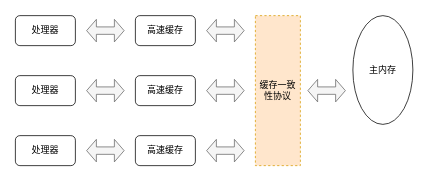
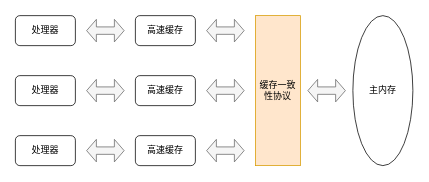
- <mxCell id="9" value="主内存" style="ellipse;whiteSpace=wrap;html=1;" vertex="1" parent="1"><mxGeometry x="470" y="20" width="80" height="145" as="geometry" /></mxCell>
+ <mxCell id="9" value="主内存" style="ellipse;whiteSpace=wrap;html=1;" vertex="1" parent="1"><mxGeometry x="470" y="20" width="80" height="200" as="geometry" /></mxCell>
- <mxCell id="8" value="缓存一致性协议" style="rounded=0;whiteSpace=wrap;html=1;fillColor=#ffe6cc;strokeColor=#d79b00;dashed=1;" vertex="1" parent="1"><mxGeometry x="340" y="20" width="60" height="200" as="geometry" /></mxCell>
+ <mxCell id="8" value="缓存一致性协议" style="rounded=0;whiteSpace=wrap;html=1;fillColor=#ffe6cc;strokeColor=#d79b00;" vertex="1" parent="1"><mxGeometry x="340" y="20" width="60" height="200" as="geometry" /></mxCell>
